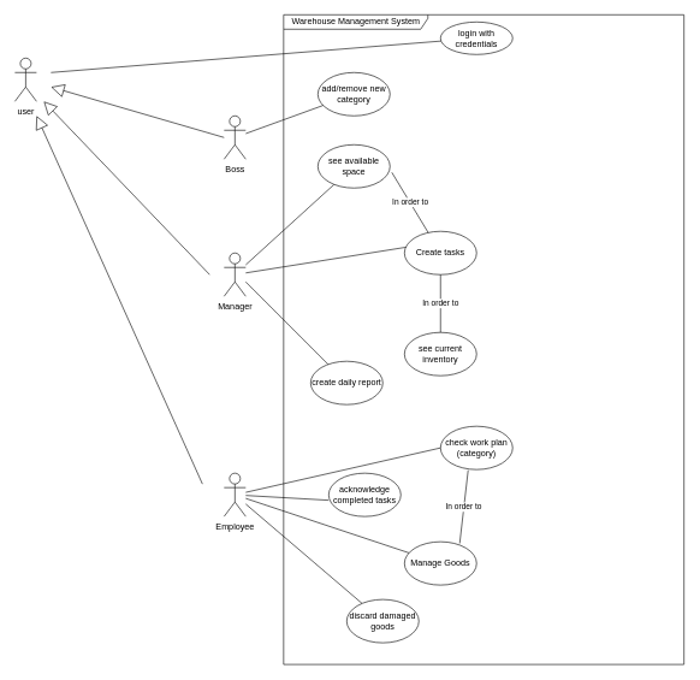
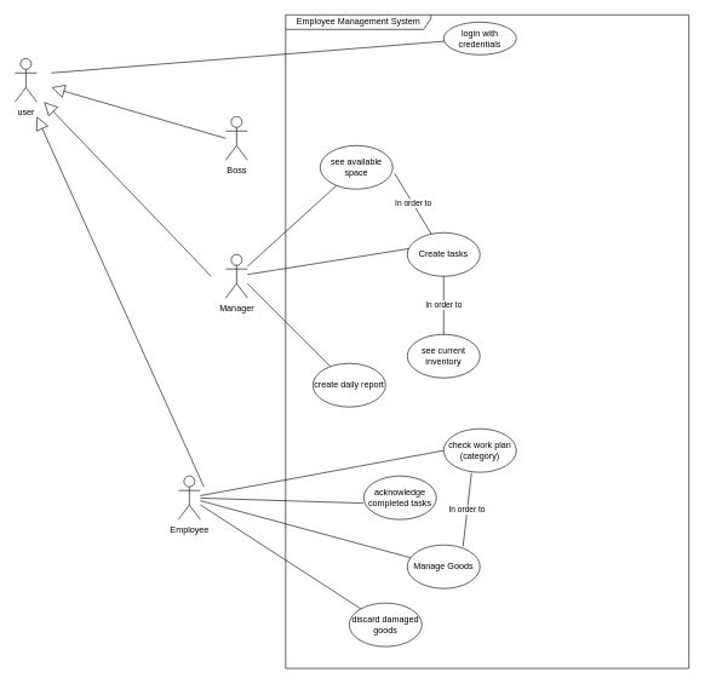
- <mxCell id="4" value="Warehouse Management System" style="shape=umlFrame;whiteSpace=wrap;html=1;width=200;height=20;fillColor=none;" parent="1" vertex="1"><mxGeometry x="392.5" y="20" width="555" height="900" as="geometry" /></mxCell>
+ <mxCell id="4" value="Employee Management System" style="shape=umlFrame;whiteSpace=wrap;html=1;width=200;height=20;fillColor=none;" parent="1" vertex="1"><mxGeometry x="392.5" y="20" width="555" height="900" as="geometry" /></mxCell>
- <mxCell id="13" value="add/remove new category" style="ellipse;whiteSpace=wrap;html=1;" parent="1" vertex="1"><mxGeometry x="440" y="100" width="100" height="60" as="geometry" /></mxCell>
- <mxCell id="14" value="" style="html=1;verticalAlign=bottom;endArrow=none;rounded=0;strokeColor=default;endFill=0;" parent="1" source="12" target="13" edge="1"><mxGeometry width="80" relative="1" as="geometry"><mxPoint x="370" y="230" as="sourcePoint" /><mxPoint x="380" y="300" as="targetPoint" /></mxGeometry></mxCell>
- <mxCell id="2" value="Employee" style="shape=umlActor;verticalLabelPosition=bottom;verticalAlign=top;html=1;outlineConnect=0;" parent="1" vertex="1"><mxGeometry x="310" y="655" width="30" height="60" as="geometry" /></mxCell>
+ <mxCell id="2" value="Employee" style="shape=umlActor;verticalLabelPosition=bottom;verticalAlign=top;html=1;outlineConnect=0;" parent="1" vertex="1"><mxGeometry x="245" y="655" width="30" height="60" as="geometry" /></mxCell>
- <mxCell id="21" value="acknowledge completed tasks" style="ellipse;whiteSpace=wrap;html=1;" parent="1" vertex="1"><mxGeometry x="455" y="655" width="100" height="60" as="geometry" /></mxCell>
+ <mxCell id="21" value="acknowledge completed tasks" style="ellipse;whiteSpace=wrap;html=1;" parent="1" vertex="1"><mxGeometry x="500" y="655" width="100" height="60" as="geometry" /></mxCell>
